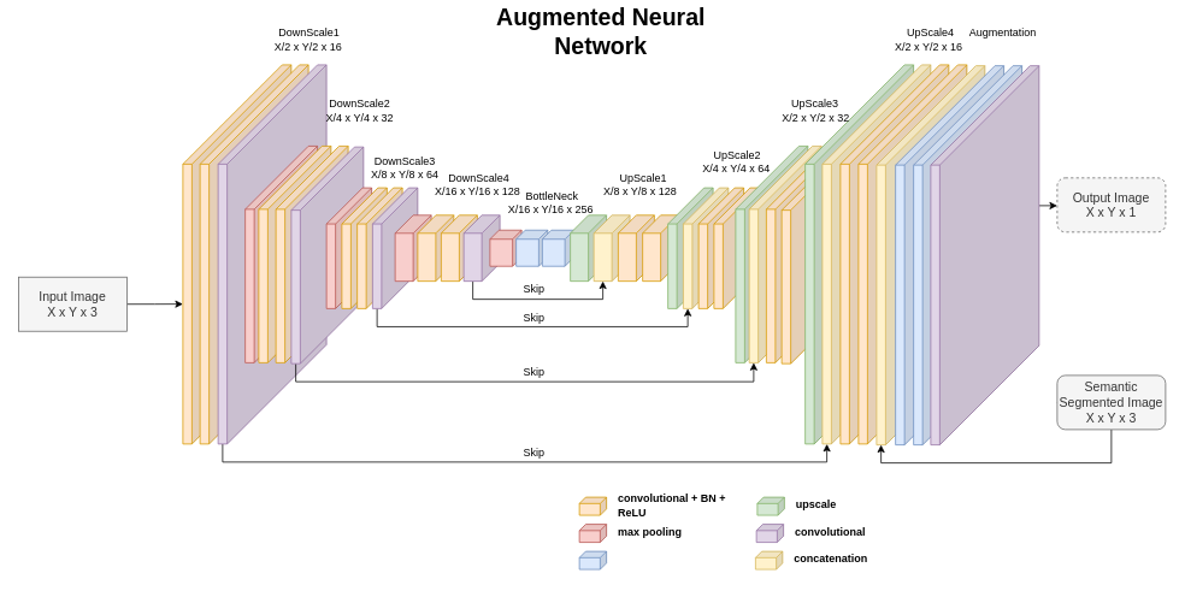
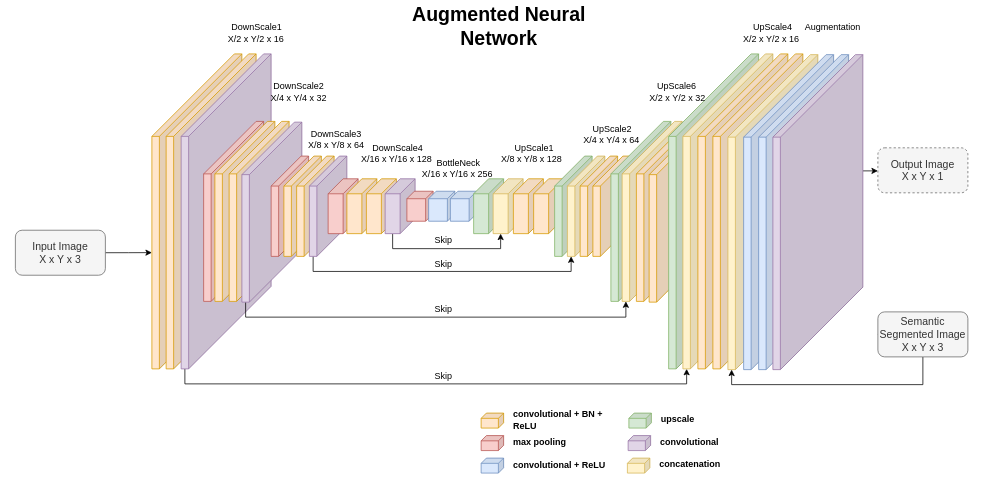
- <mxCell id="59" value="&lt;div&gt;UpScale3&lt;/div&gt;" style="text;html=1;strokeColor=none;fillColor=none;align=center;verticalAlign=middle;whiteSpace=wrap;rounded=0;" parent="1" vertex="1"><mxGeometry x="882" y="99" width="40" height="30" as="geometry" /></mxCell>
+ <mxCell id="59" value="&lt;div&gt;UpScale6&lt;/div&gt;" style="text;html=1;strokeColor=none;fillColor=none;align=center;verticalAlign=middle;whiteSpace=wrap;rounded=0;" parent="1" vertex="1"><mxGeometry x="882" y="99" width="40" height="30" as="geometry" /></mxCell>
- <mxCell id="76" value="&lt;font style=&quot;font-size: 14px&quot;&gt;Input Image&lt;br&gt;X x Y x 3&lt;/font&gt;" style="whiteSpace=wrap;html=1;fillColor=#f5f5f5;fontColor=#333333;strokeColor=#666666;rounded=0;" parent="1" vertex="1"><mxGeometry x="20" y="306.13" width="120" height="60" as="geometry" /></mxCell>
+ <mxCell id="76" value="&lt;font style=&quot;font-size: 14px&quot;&gt;Input Image&lt;br&gt;X x Y x 3&lt;/font&gt;" style="rounded=1;whiteSpace=wrap;html=1;fillColor=#f5f5f5;fontColor=#333333;strokeColor=#666666;" parent="1" vertex="1"><mxGeometry x="20" y="306.13" width="120" height="60" as="geometry" /></mxCell>
+ <mxCell id="32" value="convolutional + ReLU" style="text;html=1;strokeColor=none;fillColor=none;align=left;verticalAlign=middle;whiteSpace=wrap;rounded=0;fontStyle=1" parent="1" vertex="1"><mxGeometry x="682" y="608.06" width="138" height="23.88" as="geometry" /></mxCell>
